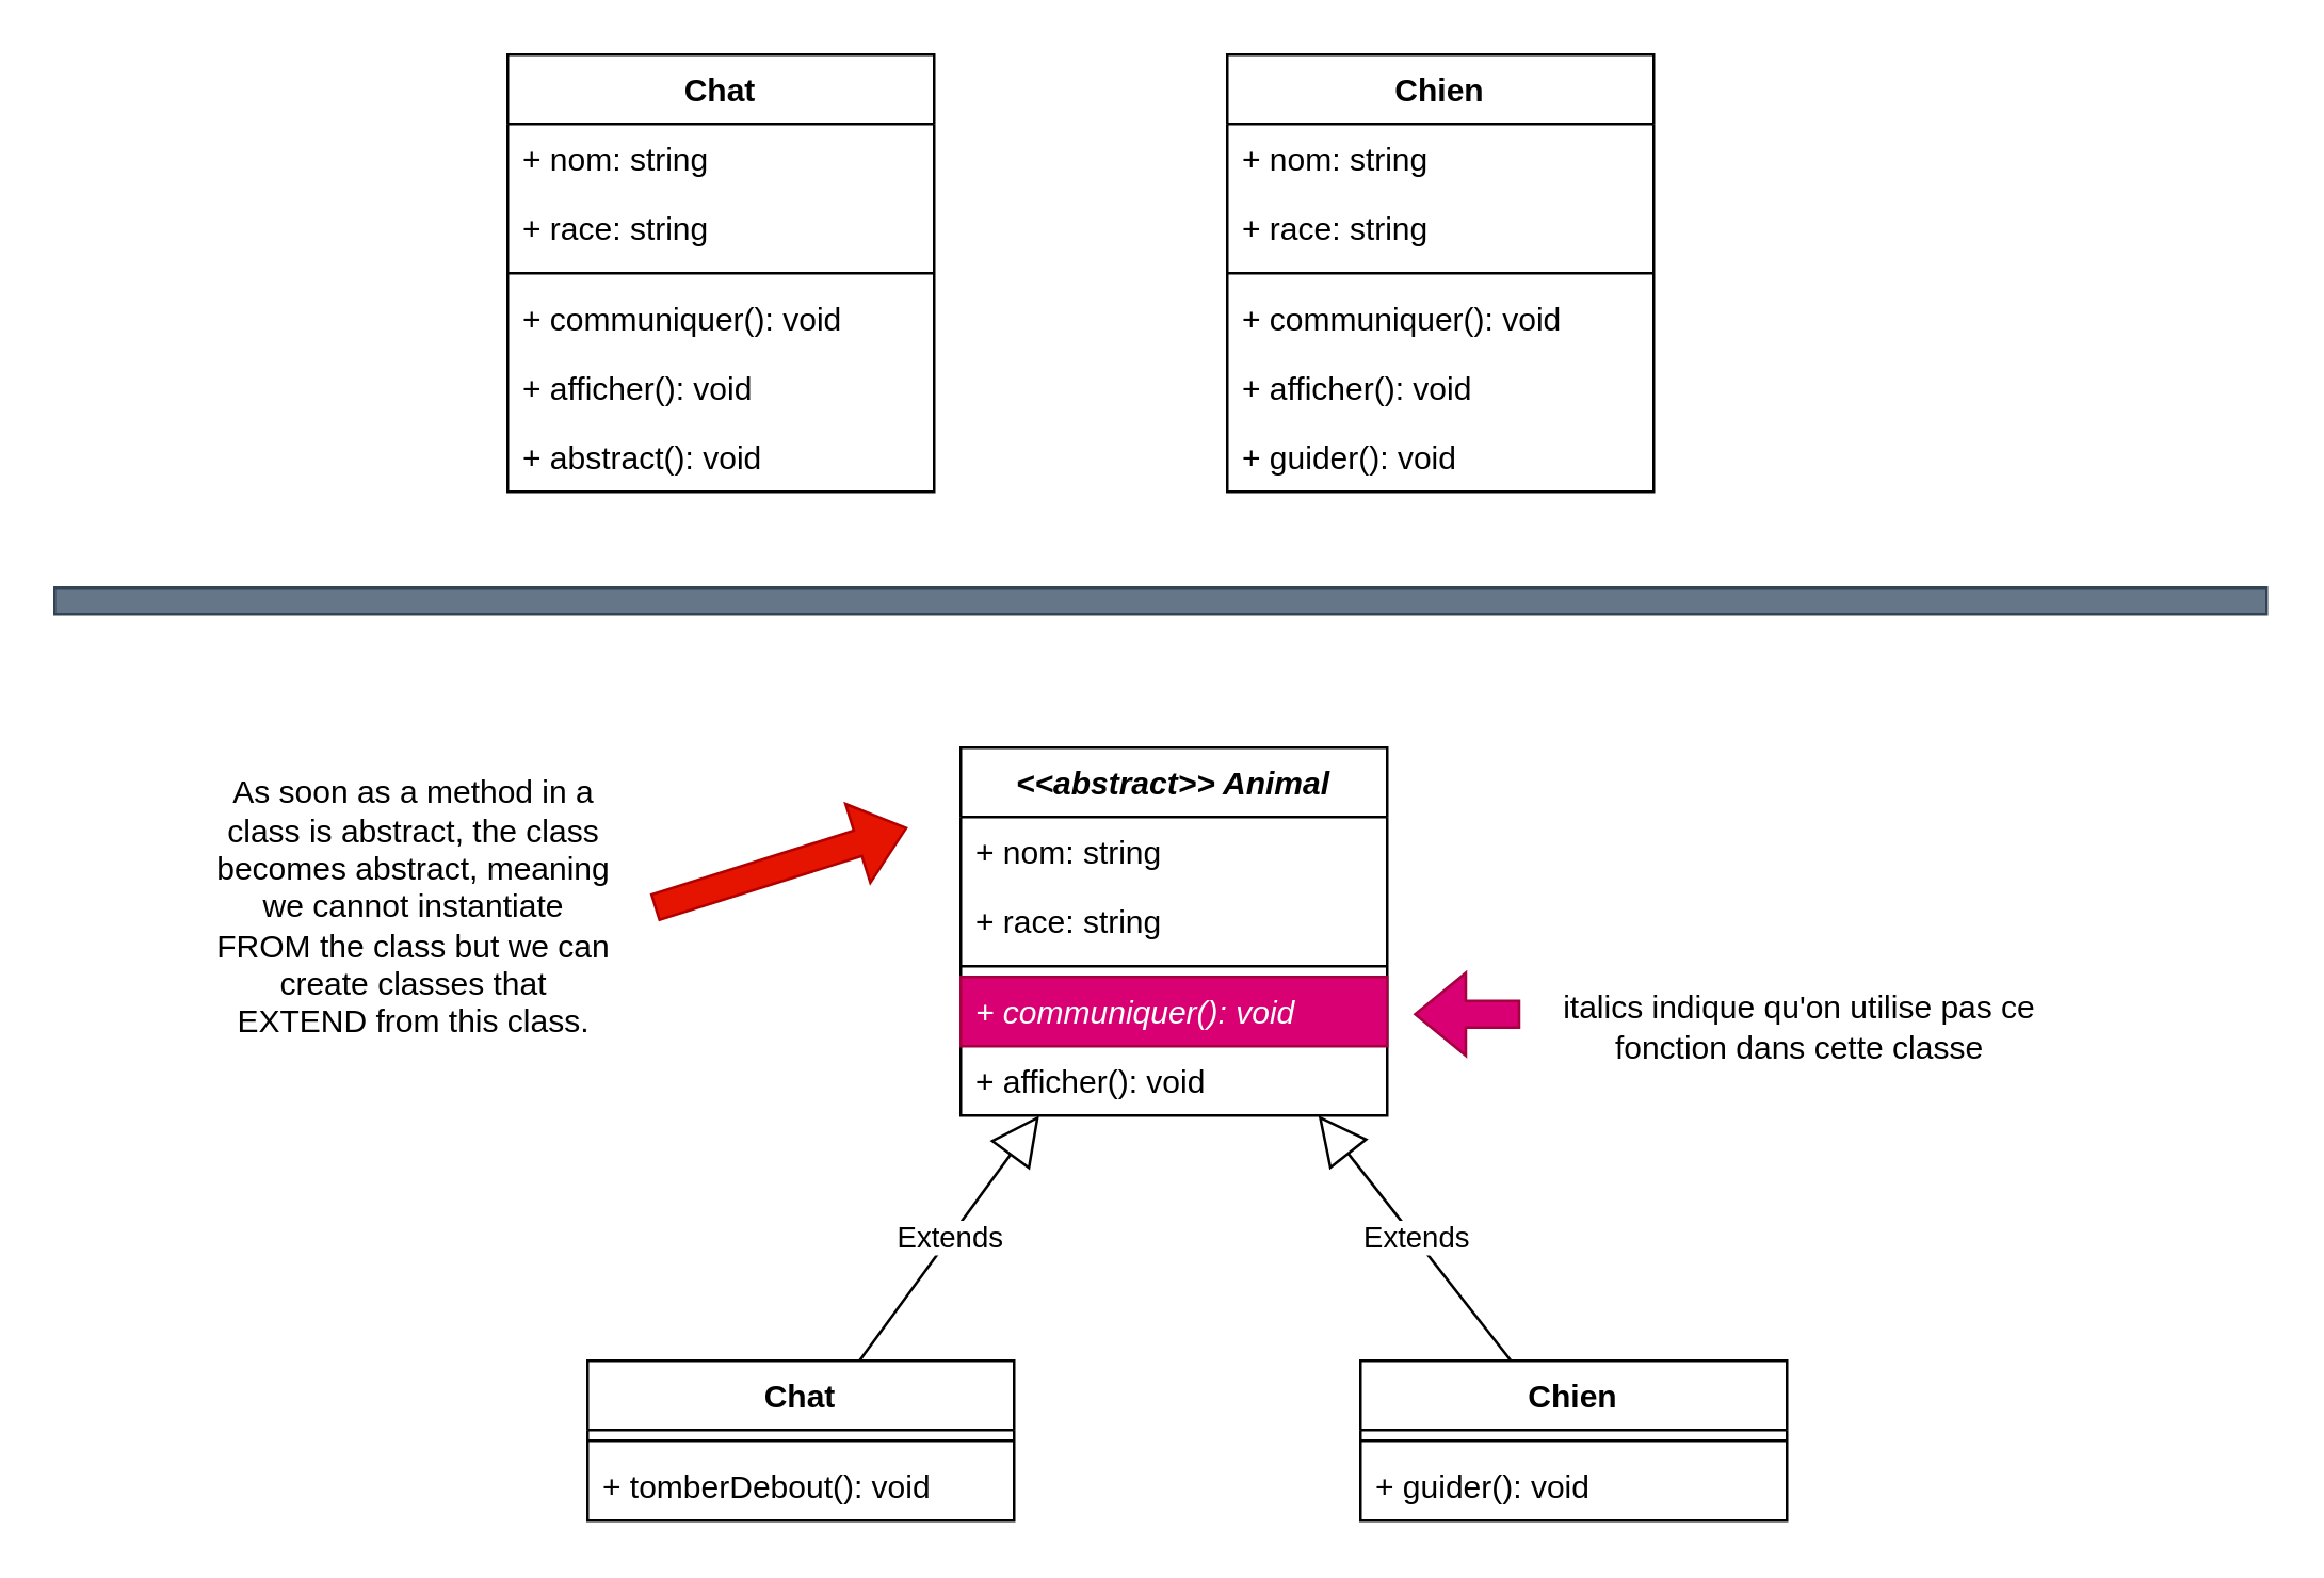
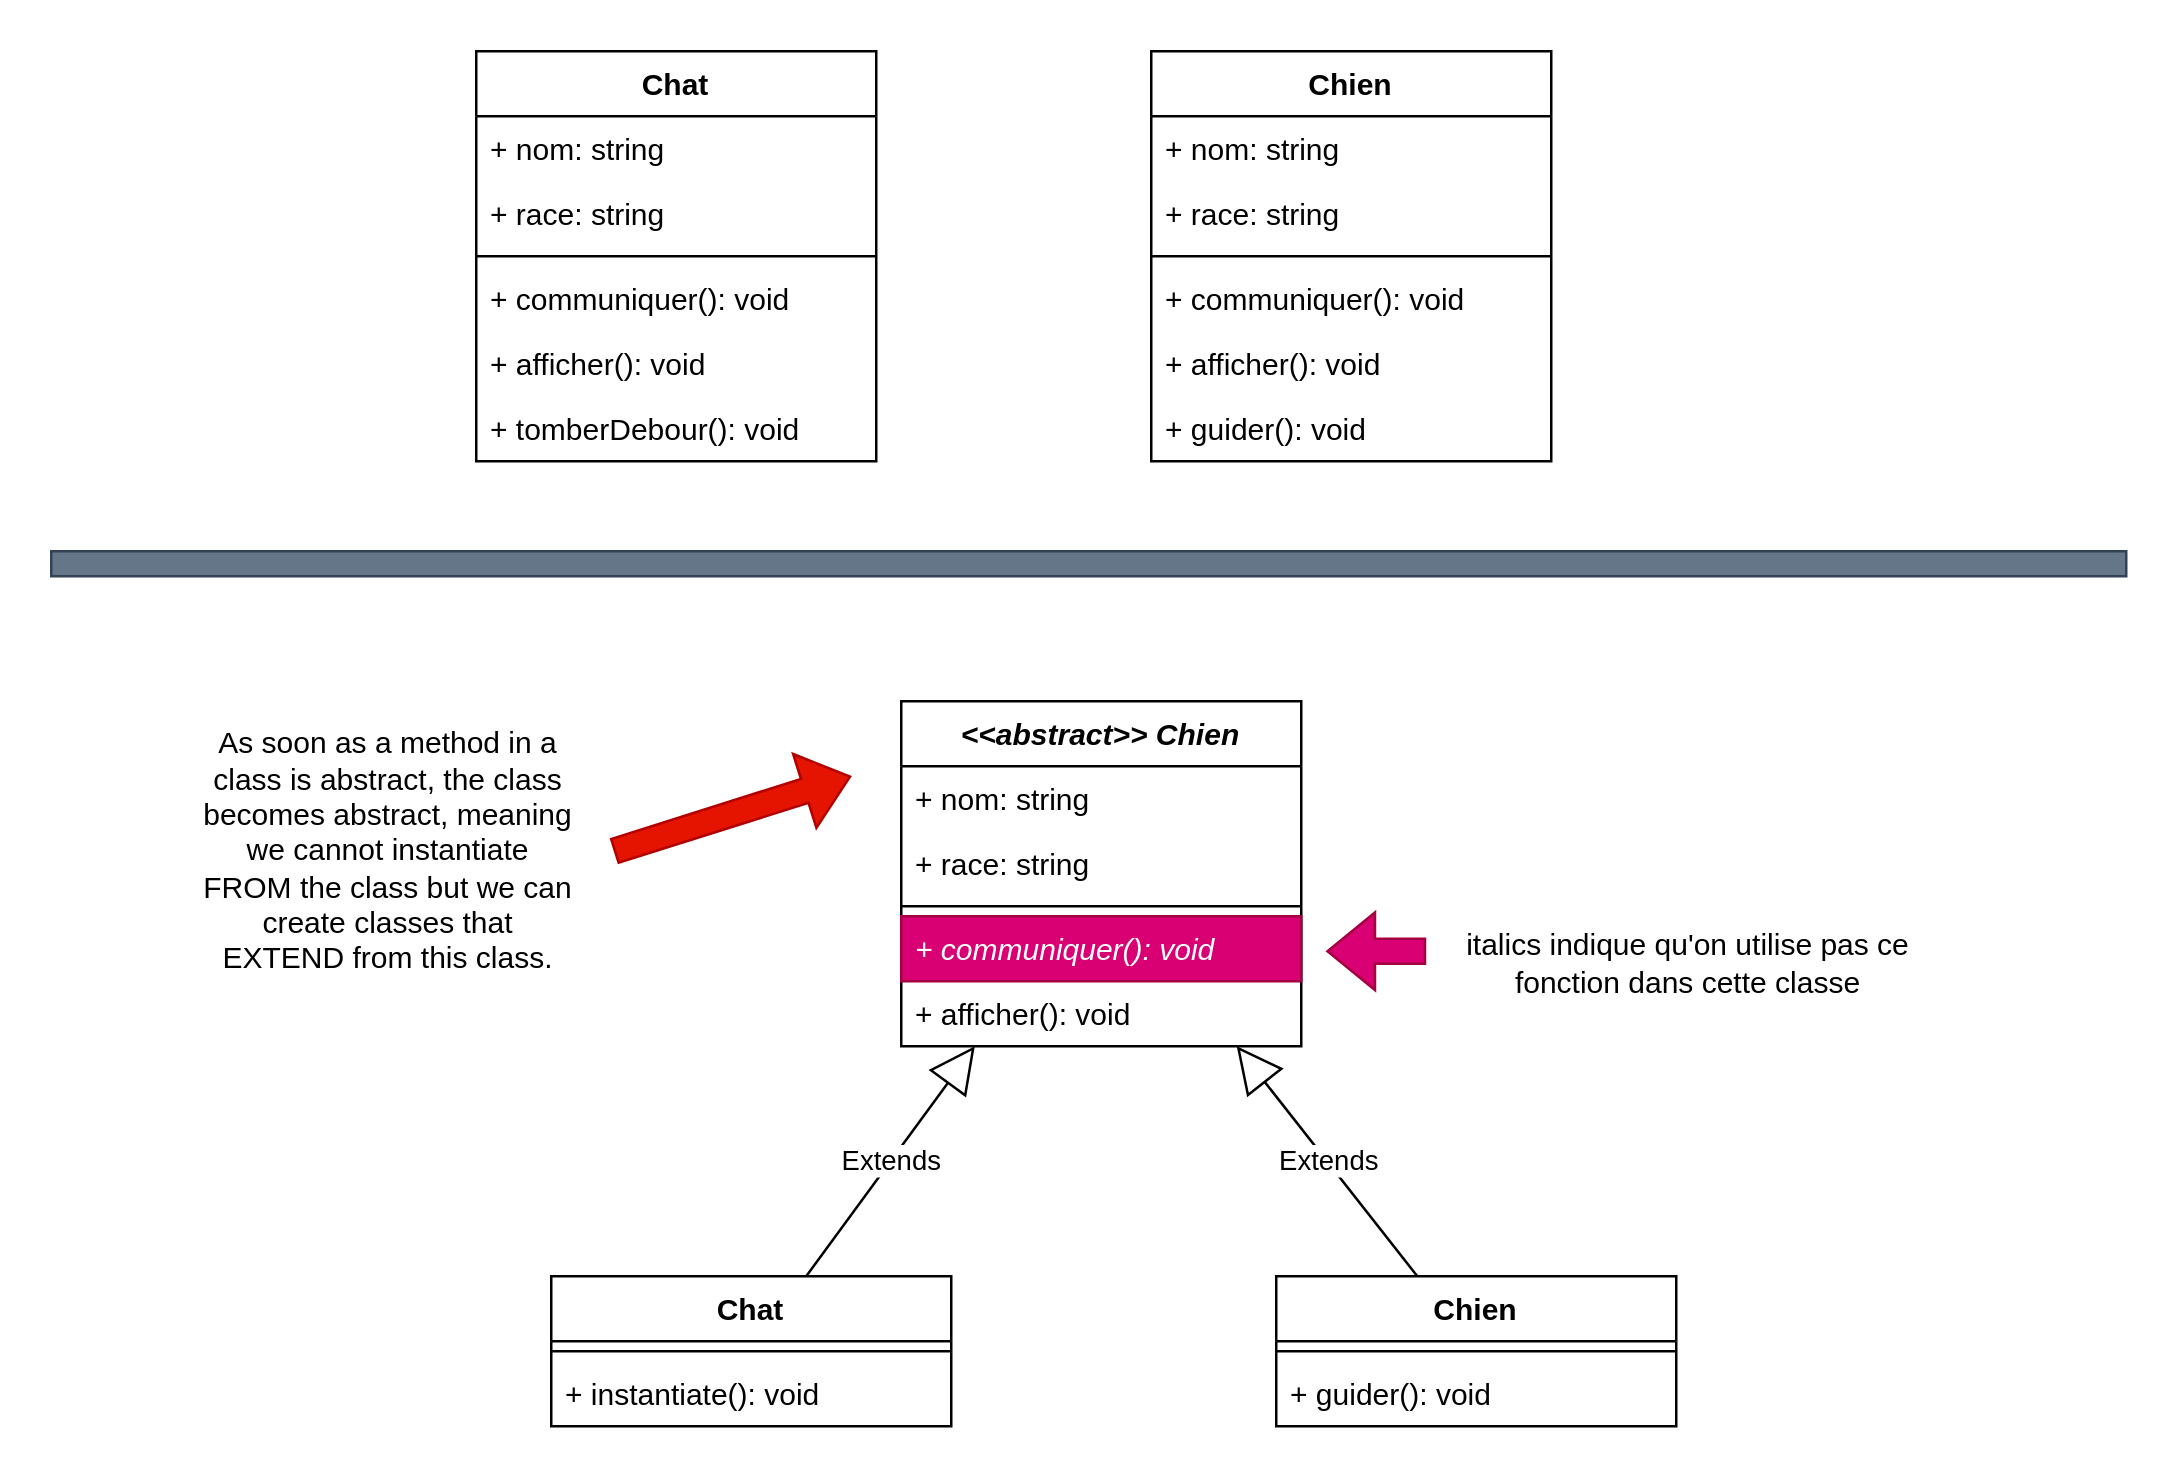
- <mxCell id="8" value="+ abstract(): void" style="text;strokeColor=none;fillColor=none;align=left;verticalAlign=top;spacingLeft=4;spacingRight=4;overflow=hidden;rotatable=0;points=[[0,0.5],[1,0.5]];portConstraint=eastwest;whiteSpace=wrap;html=1;" parent="2" vertex="1"><mxGeometry y="138" width="160" height="26" as="geometry" /></mxCell>
+ <mxCell id="8" value="+ tomberDebour(): void" style="text;strokeColor=none;fillColor=none;align=left;verticalAlign=top;spacingLeft=4;spacingRight=4;overflow=hidden;rotatable=0;points=[[0,0.5],[1,0.5]];portConstraint=eastwest;whiteSpace=wrap;html=1;" parent="2" vertex="1"><mxGeometry y="138" width="160" height="26" as="geometry" /></mxCell>
- <mxCell id="22" value="&lt;i&gt;&amp;lt;&amp;lt;abstract&amp;gt;&amp;gt; Animal&lt;/i&gt;" style="swimlane;fontStyle=1;align=center;verticalAlign=top;childLayout=stackLayout;horizontal=1;startSize=26;horizontalStack=0;resizeParent=1;resizeParentMax=0;resizeLast=0;collapsible=1;marginBottom=0;whiteSpace=wrap;html=1;" parent="1" vertex="1"><mxGeometry x="360" y="280" width="160" height="138" as="geometry" /></mxCell>
+ <mxCell id="22" value="&lt;i&gt;&amp;lt;&amp;lt;abstract&amp;gt;&amp;gt; Chien&lt;/i&gt;" style="swimlane;fontStyle=1;align=center;verticalAlign=top;childLayout=stackLayout;horizontal=1;startSize=26;horizontalStack=0;resizeParent=1;resizeParentMax=0;resizeLast=0;collapsible=1;marginBottom=0;whiteSpace=wrap;html=1;" parent="1" vertex="1"><mxGeometry x="360" y="280" width="160" height="138" as="geometry" /></mxCell>
- <mxCell id="18" value="+ tomberDebout(): void" style="text;strokeColor=none;fillColor=none;align=left;verticalAlign=top;spacingLeft=4;spacingRight=4;overflow=hidden;rotatable=0;points=[[0,0.5],[1,0.5]];portConstraint=eastwest;whiteSpace=wrap;html=1;" parent="16" vertex="1"><mxGeometry y="34" width="160" height="26" as="geometry" /></mxCell>
+ <mxCell id="18" value="+ instantiate(): void" style="text;strokeColor=none;fillColor=none;align=left;verticalAlign=top;spacingLeft=4;spacingRight=4;overflow=hidden;rotatable=0;points=[[0,0.5],[1,0.5]];portConstraint=eastwest;whiteSpace=wrap;html=1;" parent="16" vertex="1"><mxGeometry y="34" width="160" height="26" as="geometry" /></mxCell>
